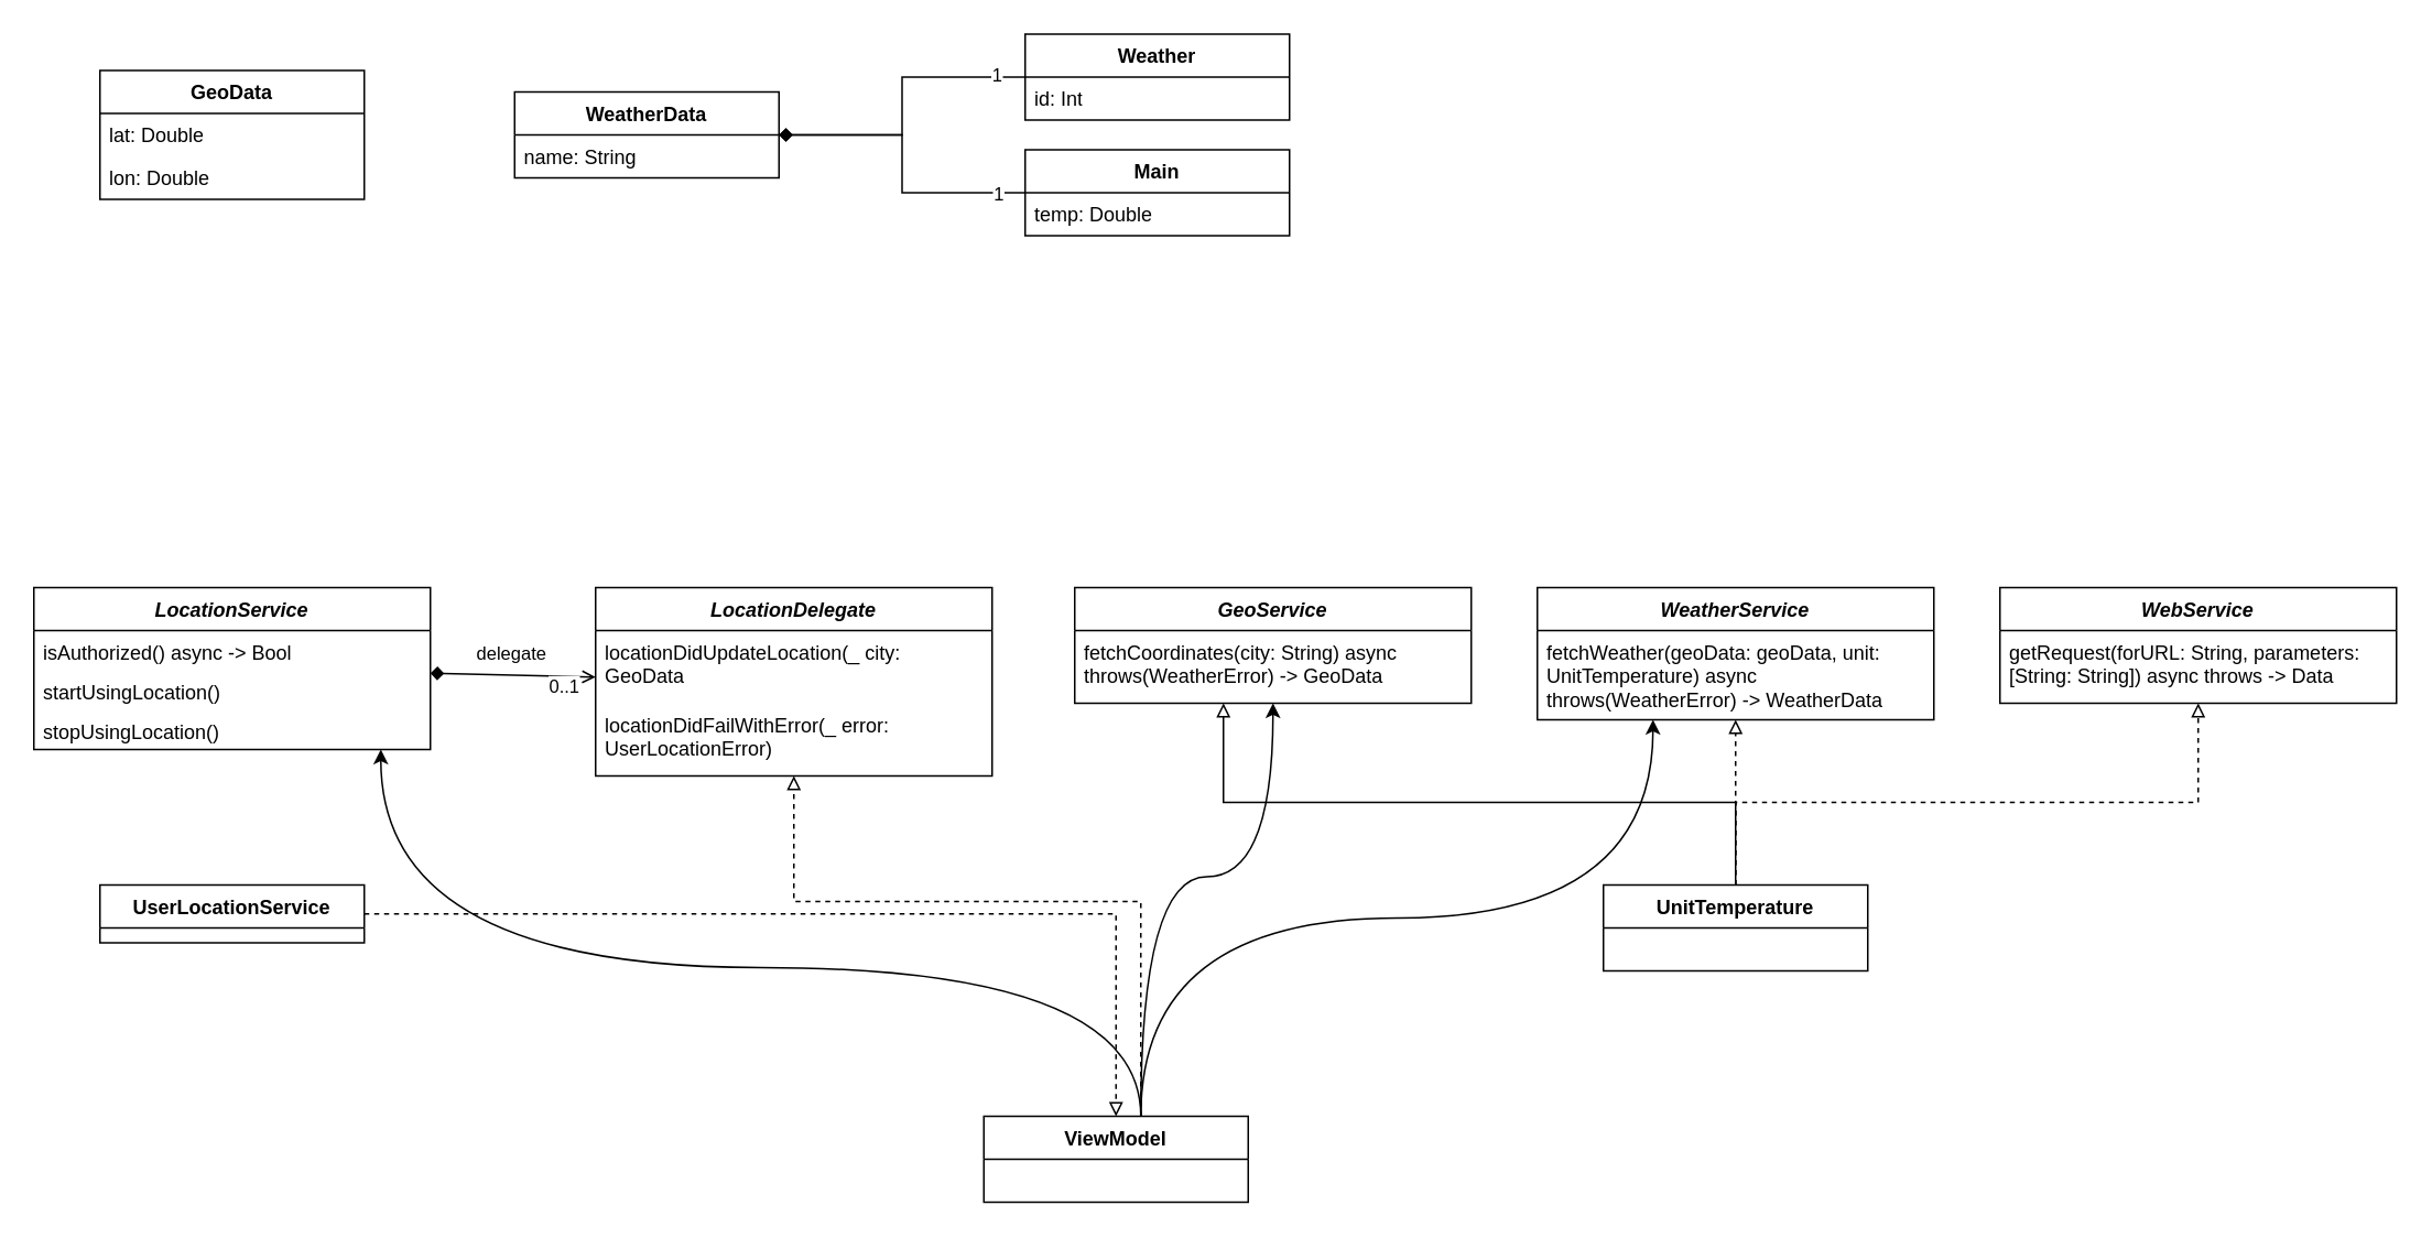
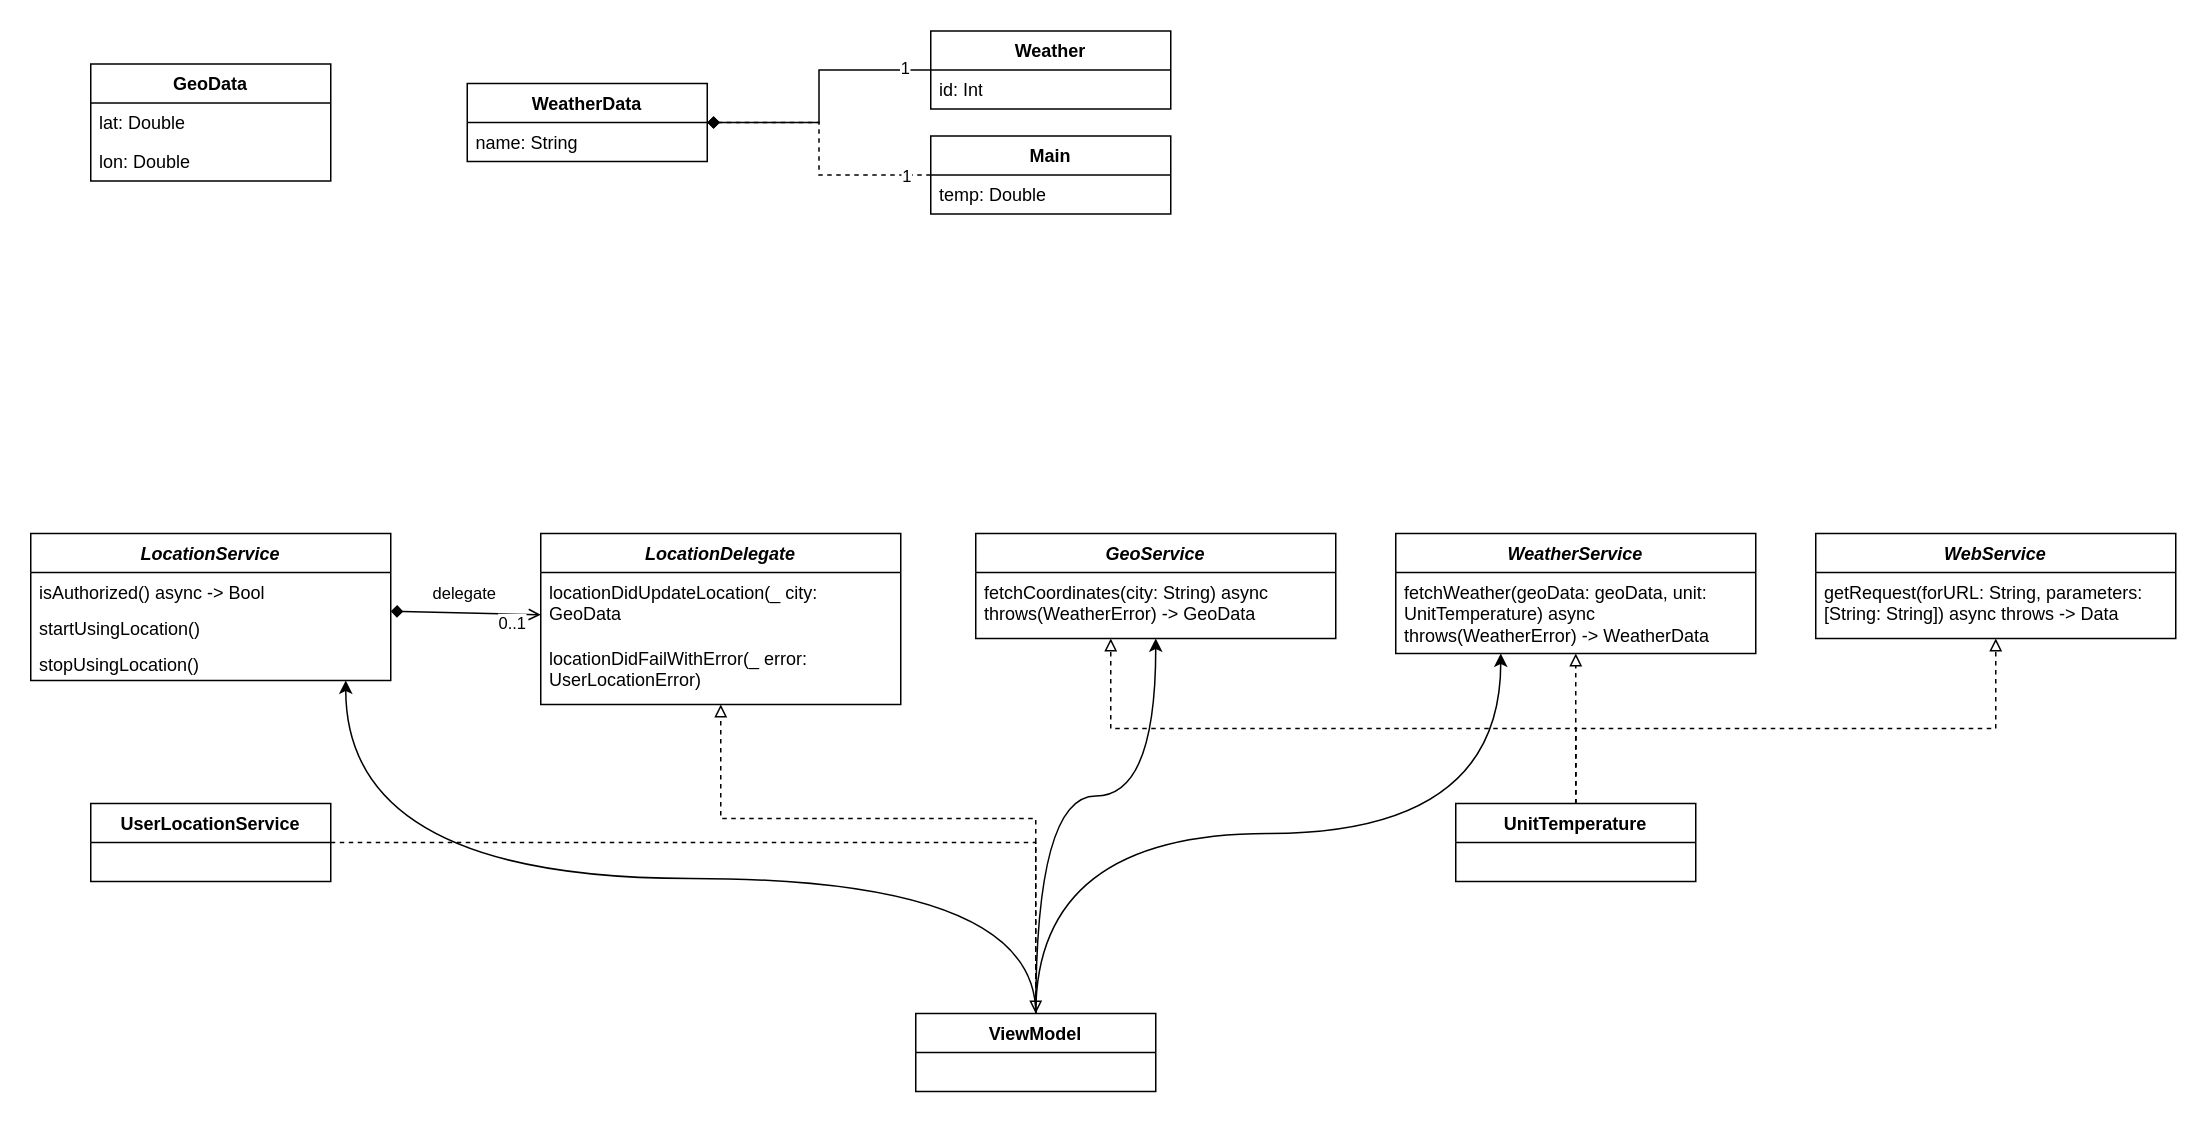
- <mxCell id="34" style="edgeStyle=orthogonalEdgeStyle;rounded=0;orthogonalLoop=1;jettySize=auto;html=1;endArrow=diamond;endFill=1;" edge="1" parent="1" source="40" target="36"><mxGeometry relative="1" as="geometry" /></mxCell>
+ <mxCell id="34" style="edgeStyle=orthogonalEdgeStyle;rounded=0;orthogonalLoop=1;jettySize=auto;html=1;endArrow=diamond;endFill=1;dashed=1;" edge="1" parent="1" source="40" target="36"><mxGeometry relative="1" as="geometry" /></mxCell>
- <mxCell id="8" style="edgeStyle=orthogonalEdgeStyle;rounded=0;orthogonalLoop=1;jettySize=auto;html=1;dashed=0;endArrow=block;endFill=0;" parent="1" source="11" target="2" edge="1"><mxGeometry relative="1" as="geometry"><Array as="points"><mxPoint x="1050" y="485" /><mxPoint x="740" y="485" /></Array></mxGeometry></mxCell>
+ <mxCell id="8" style="edgeStyle=orthogonalEdgeStyle;rounded=0;orthogonalLoop=1;jettySize=auto;html=1;dashed=1;endArrow=block;endFill=0;" parent="1" source="11" target="2" edge="1"><mxGeometry relative="1" as="geometry"><Array as="points"><mxPoint x="1050" y="485" /><mxPoint x="740" y="485" /></Array></mxGeometry></mxCell>
- <mxCell id="23" value="UserLocationService" style="swimlane;fontStyle=1;align=center;verticalAlign=top;childLayout=stackLayout;horizontal=1;startSize=26;horizontalStack=0;resizeParent=1;resizeParentMax=0;resizeLast=0;collapsible=1;marginBottom=0;whiteSpace=wrap;html=1;" vertex="1" parent="1"><mxGeometry x="60" y="535" width="160" height="35" as="geometry" /></mxCell>
+ <mxCell id="23" value="UserLocationService" style="swimlane;fontStyle=1;align=center;verticalAlign=top;childLayout=stackLayout;horizontal=1;startSize=26;horizontalStack=0;resizeParent=1;resizeParentMax=0;resizeLast=0;collapsible=1;marginBottom=0;whiteSpace=wrap;html=1;" vertex="1" parent="1"><mxGeometry x="60" y="535" width="160" height="52" as="geometry" /></mxCell>
- <mxCell id="28" value="ViewModel" style="swimlane;fontStyle=1;align=center;verticalAlign=top;childLayout=stackLayout;horizontal=1;startSize=26;horizontalStack=0;resizeParent=1;resizeParentMax=0;resizeLast=0;collapsible=1;marginBottom=0;whiteSpace=wrap;html=1;" vertex="1" parent="1"><mxGeometry x="595" y="675" width="160" height="52" as="geometry" /></mxCell>
+ <mxCell id="28" value="ViewModel" style="swimlane;fontStyle=1;align=center;verticalAlign=top;childLayout=stackLayout;horizontal=1;startSize=26;horizontalStack=0;resizeParent=1;resizeParentMax=0;resizeLast=0;collapsible=1;marginBottom=0;whiteSpace=wrap;html=1;" vertex="1" parent="1"><mxGeometry x="610" y="675" width="160" height="52" as="geometry" /></mxCell>
